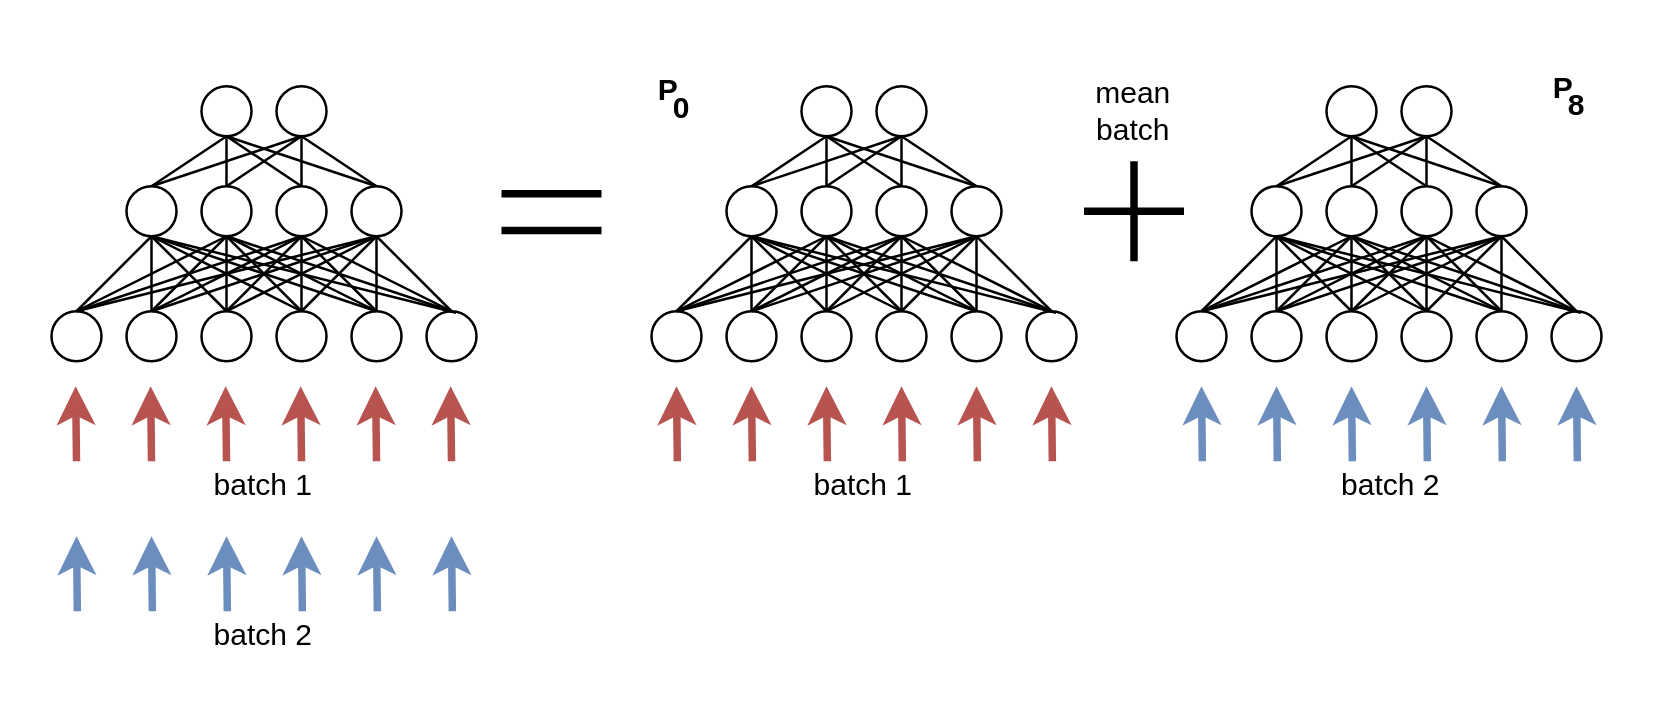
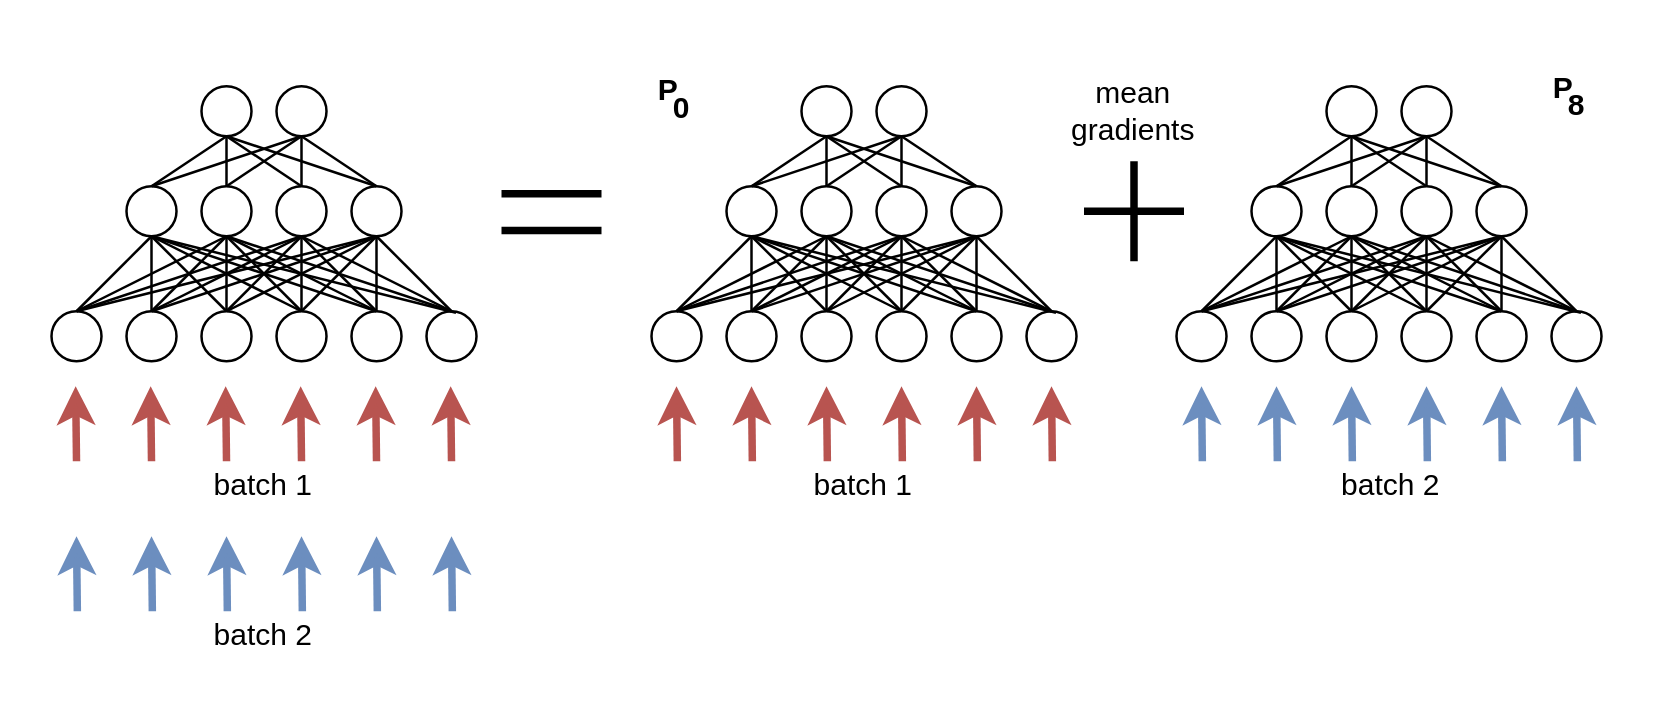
- <mxCell id="162" value="mean&lt;br&gt;batch" style="text;html=1;strokeColor=none;fillColor=none;align=center;verticalAlign=middle;whiteSpace=wrap;rounded=0;" vertex="1" parent="1"><mxGeometry x="432" y="34" width="42" height="20" as="geometry" /></mxCell>
+ <mxCell id="162" value="mean&lt;br&gt;gradients" style="text;html=1;strokeColor=none;fillColor=none;align=center;verticalAlign=middle;whiteSpace=wrap;rounded=0;" vertex="1" parent="1"><mxGeometry x="432" y="34" width="42" height="20" as="geometry" /></mxCell>
